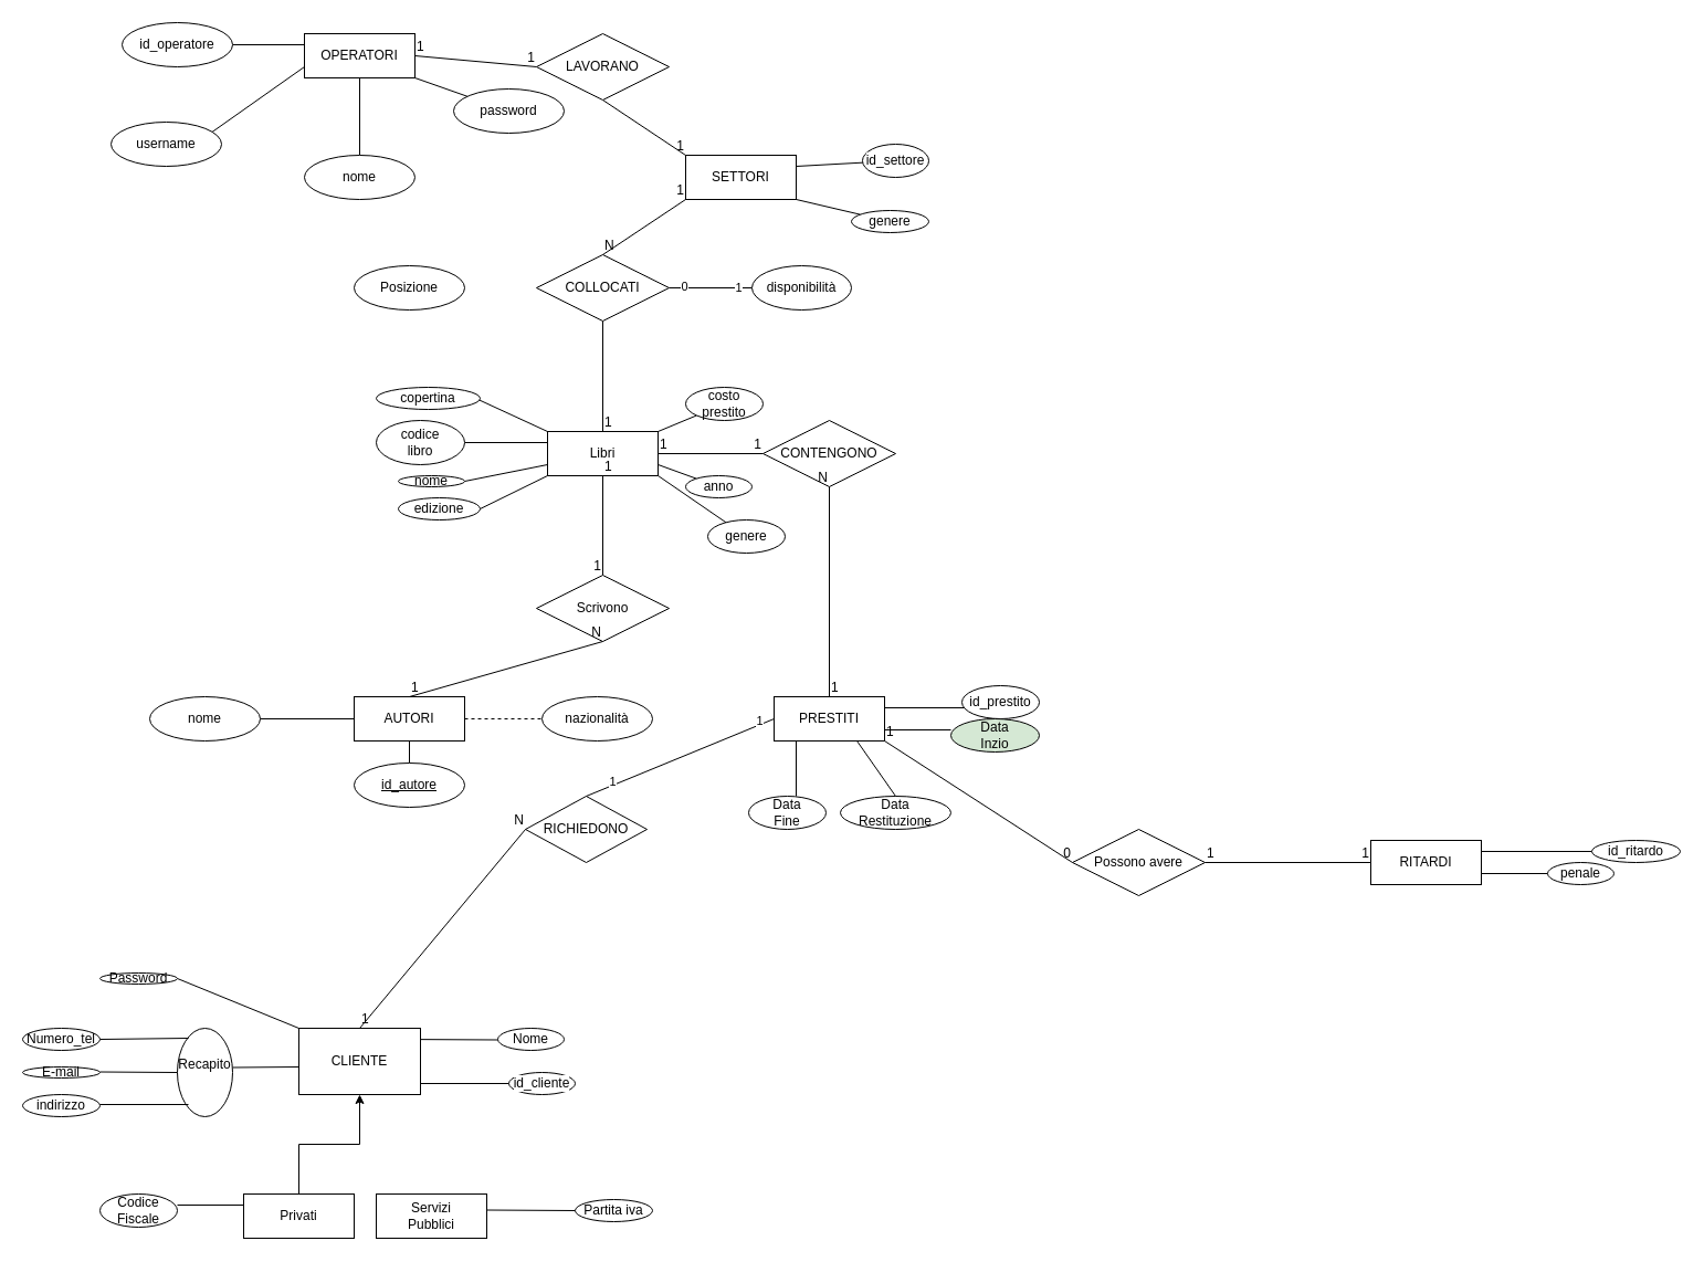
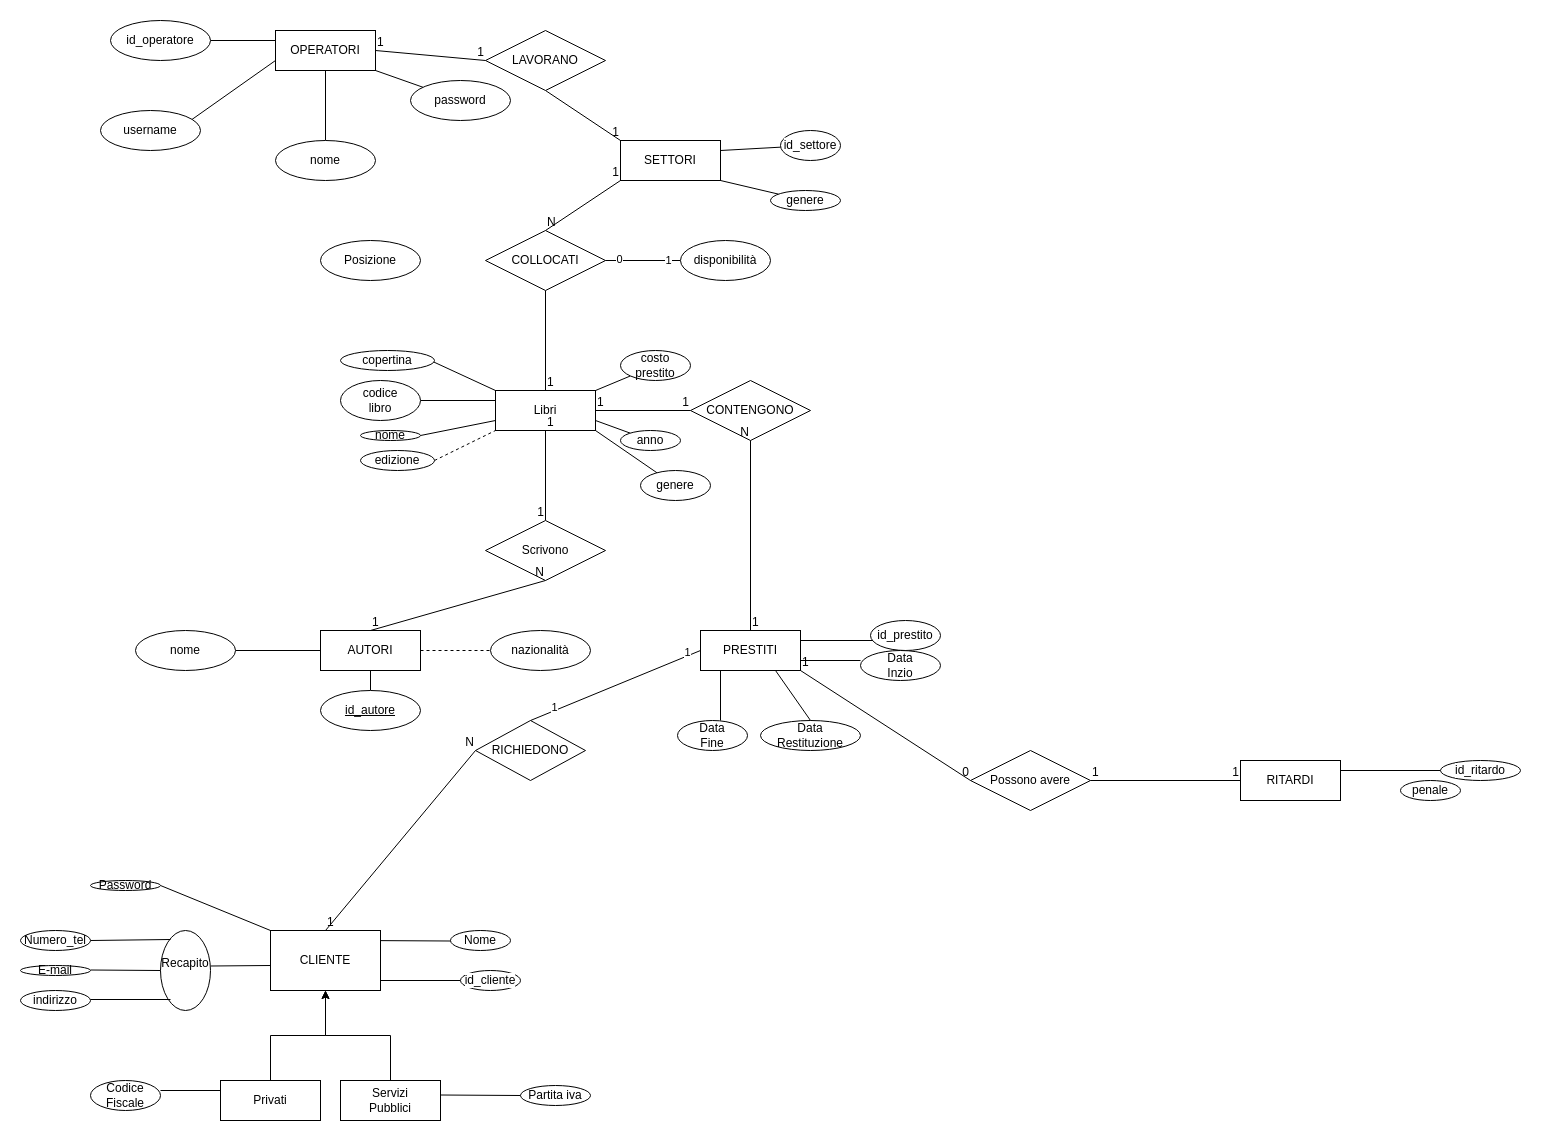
- <mxCell id="66" value="" style="endArrow=none;html=1;rounded=0;entryX=0;entryY=1;entryDx=0;entryDy=0;exitX=1;exitY=0.5;exitDx=0;exitDy=0;" edge="1" parent="1" source="67" target="61"><mxGeometry relative="1" as="geometry"><mxPoint x="440" y="460" as="sourcePoint" /><mxPoint x="520" y="530" as="targetPoint" /></mxGeometry></mxCell>
+ <mxCell id="66" value="" style="endArrow=none;html=1;rounded=0;entryX=0;entryY=1;entryDx=0;entryDy=0;exitX=1;exitY=0.5;exitDx=0;exitDy=0;dashed=1;" edge="1" parent="1" source="67" target="61"><mxGeometry relative="1" as="geometry"><mxPoint x="440" y="460" as="sourcePoint" /><mxPoint x="520" y="530" as="targetPoint" /></mxGeometry></mxCell>
- <mxCell id="31" value="Data&lt;div&gt;Inzio&lt;/div&gt;" style="ellipse;whiteSpace=wrap;html=1;align=center;fillColor=#d5e8d4;" vertex="1" parent="1"><mxGeometry x="860" y="650" width="80" height="30" as="geometry" /></mxCell>
+ <mxCell id="31" value="Data&lt;div&gt;Inzio&lt;/div&gt;" style="ellipse;whiteSpace=wrap;html=1;align=center;" vertex="1" parent="1"><mxGeometry x="860" y="650" width="80" height="30" as="geometry" /></mxCell>
- <mxCell id="52" value="" style="endArrow=none;html=1;rounded=0;exitX=1;exitY=0.75;exitDx=0;exitDy=0;" edge="1" parent="1" source="49" target="53"><mxGeometry relative="1" as="geometry"><mxPoint x="1330" y="850" as="sourcePoint" /><mxPoint x="1440" y="790" as="targetPoint" /></mxGeometry></mxCell>
+ <mxCell id="20" value="" style="edgeStyle=orthogonalEdgeStyle;rounded=0;orthogonalLoop=1;jettySize=auto;html=1;" edge="1" parent="1" source="21" target="7"><mxGeometry relative="1" as="geometry" /></mxCell>
